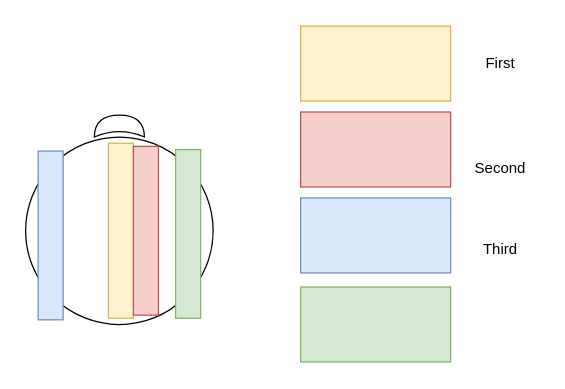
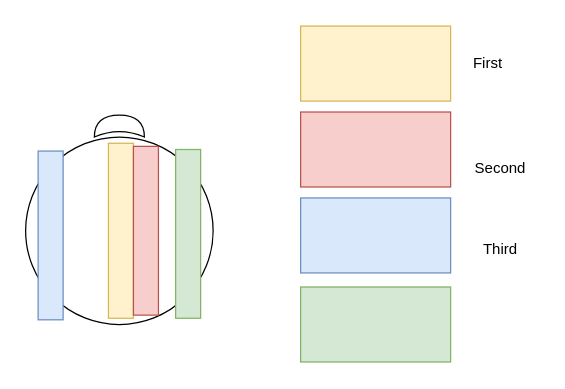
- <mxCell id="6" value="First" style="text;html=1;strokeColor=none;fillColor=none;align=center;verticalAlign=middle;whiteSpace=wrap;rounded=0;" vertex="1" parent="1"><mxGeometry x="370" y="35.25" width="60" height="30" as="geometry" /></mxCell>
+ <mxCell id="6" value="First" style="text;html=1;strokeColor=none;fillColor=none;align=center;verticalAlign=middle;whiteSpace=wrap;rounded=0;" vertex="1" parent="1"><mxGeometry x="360" y="35.25" width="60" height="30" as="geometry" /></mxCell>
